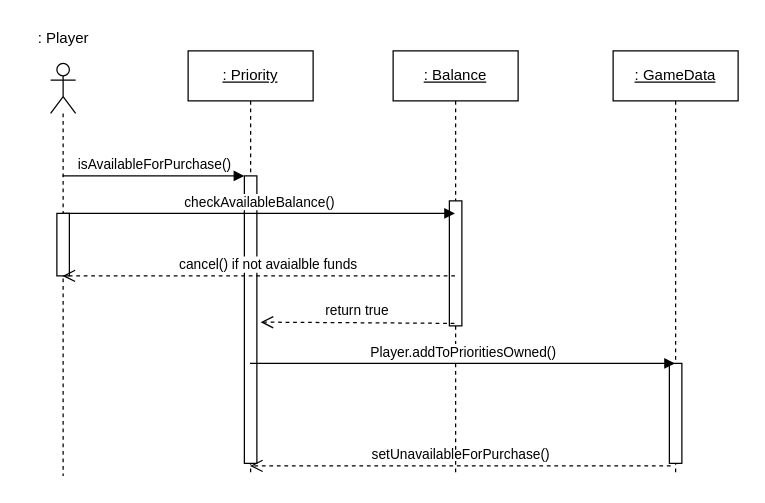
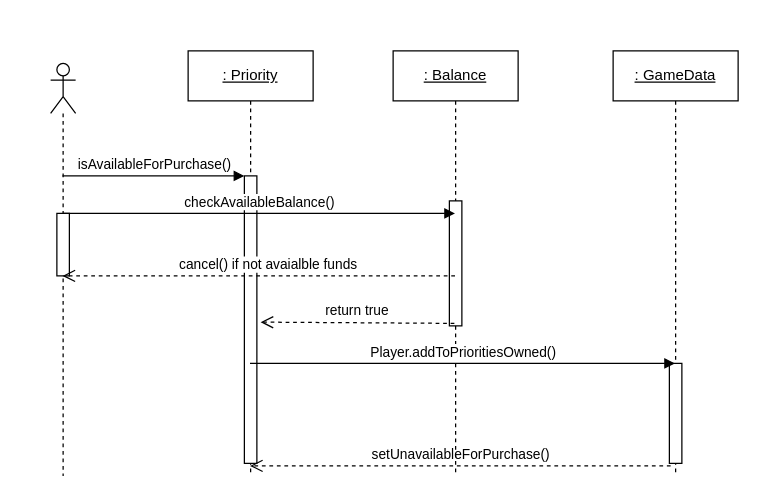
- <mxCell id="4" value=": Player" style="text;html=1;align=center;verticalAlign=middle;resizable=0;points=[];autosize=1;" parent="1" vertex="1"><mxGeometry x="20" y="20" width="60" height="20" as="geometry" /></mxCell>
